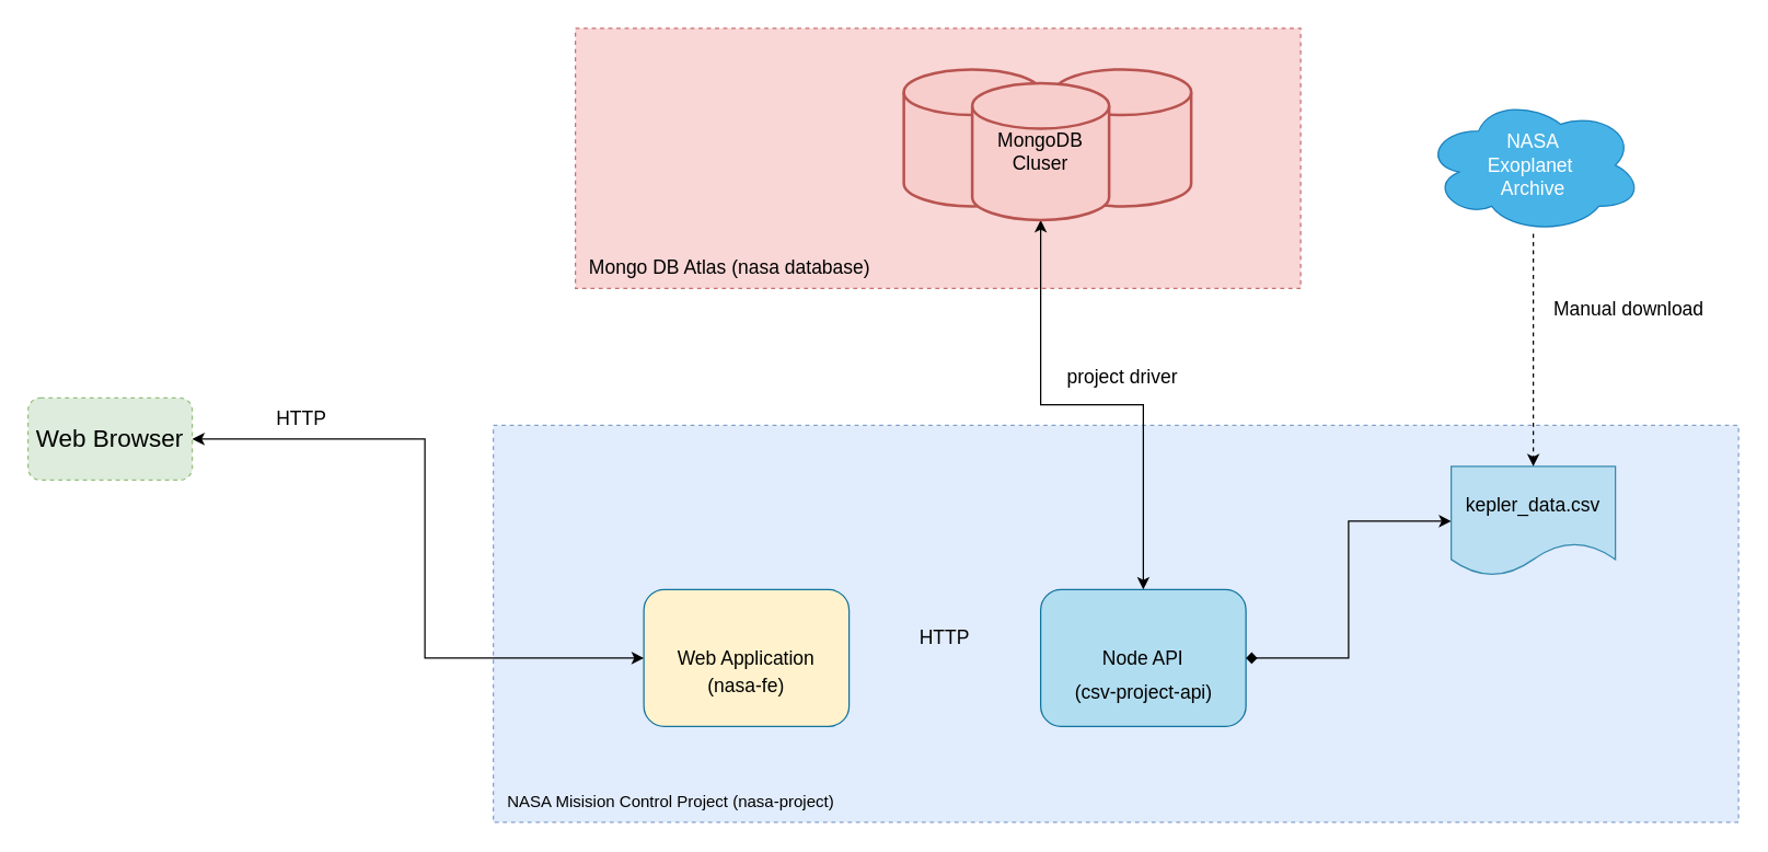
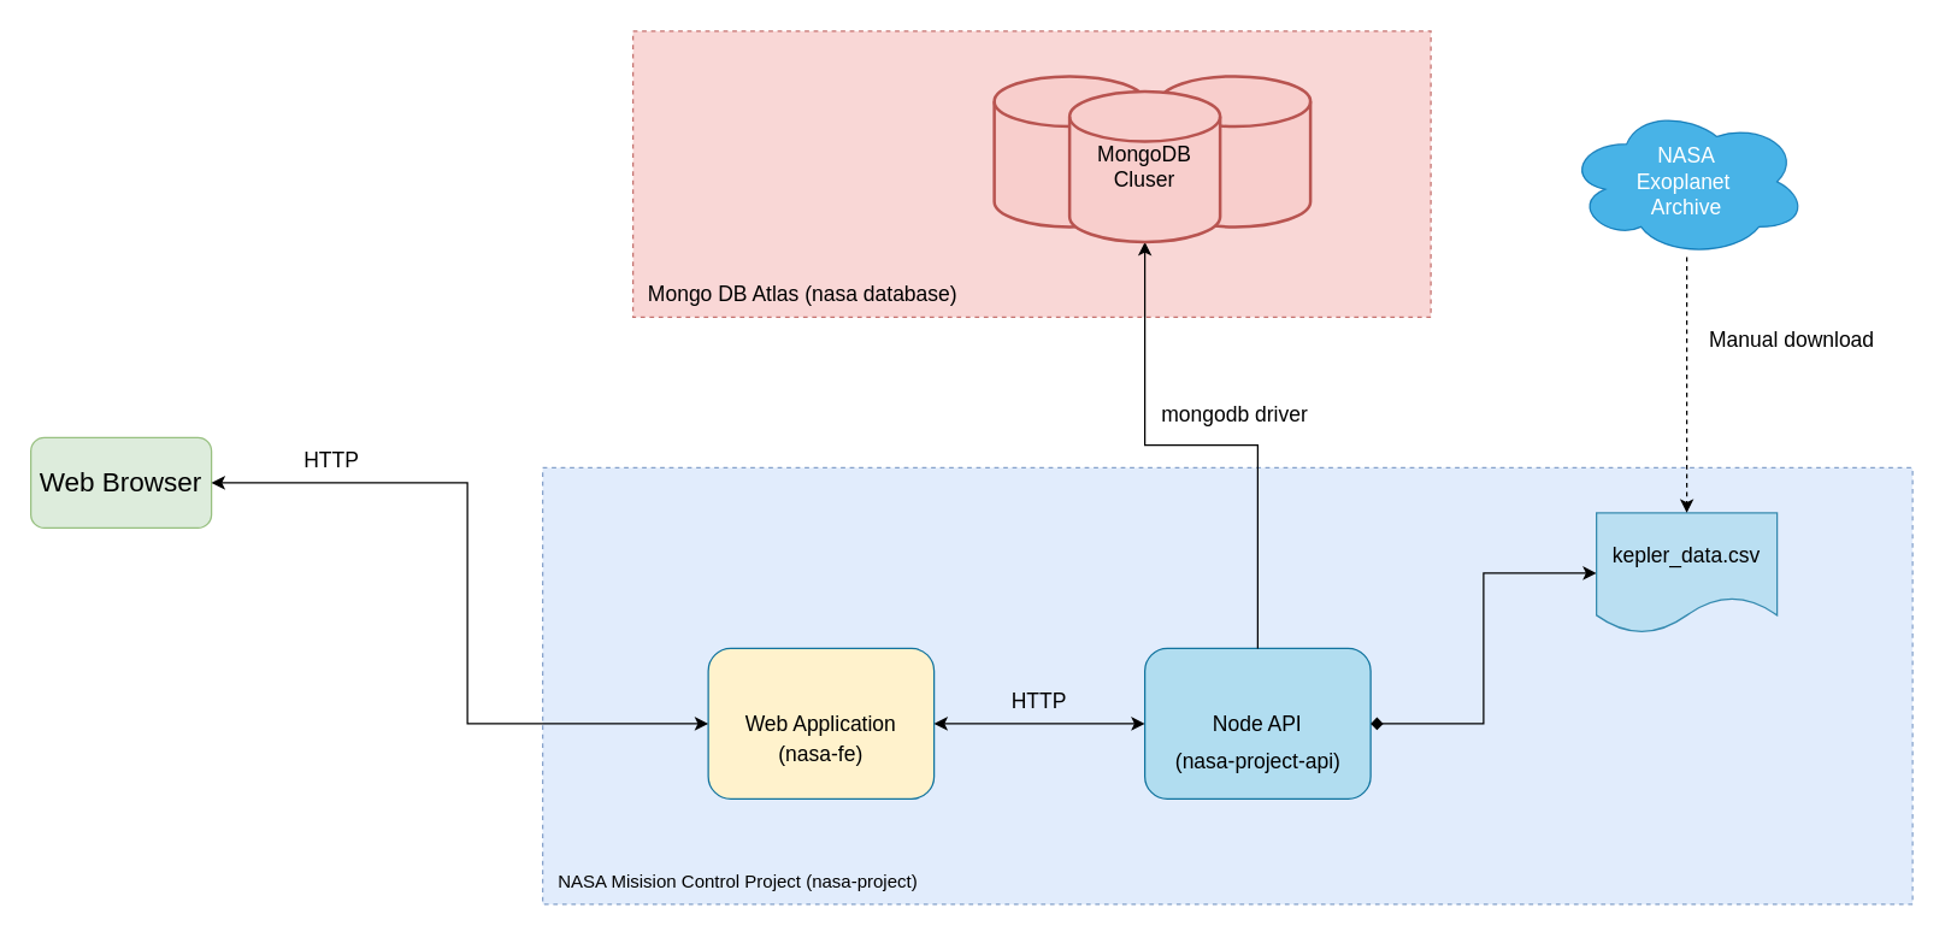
- <mxCell id="24" value="&lt;font style=&quot;font-size: 14px&quot;&gt;project driver&lt;/font&gt;" style="text;html=1;strokeColor=none;fillColor=none;align=center;verticalAlign=middle;whiteSpace=wrap;rounded=0;" vertex="1" parent="1"><mxGeometry x="750" y="260" width="140" height="30" as="geometry" /></mxCell>
+ <mxCell id="24" value="&lt;font style=&quot;font-size: 14px&quot;&gt;mongodb driver&lt;/font&gt;" style="text;html=1;strokeColor=none;fillColor=none;align=center;verticalAlign=middle;whiteSpace=wrap;rounded=0;" vertex="1" parent="1"><mxGeometry x="750" y="260" width="140" height="30" as="geometry" /></mxCell>
- <mxCell id="12" value="&lt;p style=&quot;line-height: 1.2&quot;&gt;&lt;font style=&quot;font-size: 18px&quot;&gt;Web Browser&lt;/font&gt;&lt;/p&gt;" style="rounded=1;whiteSpace=wrap;html=1;fillColor=#d5e8d4;opacity=80;strokeColor=#82b366;dashed=1;" parent="1" vertex="1"><mxGeometry x="20" y="290" width="120" height="60" as="geometry" /></mxCell>
+ <mxCell id="12" value="&lt;p style=&quot;line-height: 1.2&quot;&gt;&lt;font style=&quot;font-size: 18px&quot;&gt;Web Browser&lt;/font&gt;&lt;/p&gt;" style="rounded=1;whiteSpace=wrap;html=1;fillColor=#d5e8d4;opacity=80;strokeColor=#82b366;" parent="1" vertex="1"><mxGeometry x="20" y="290" width="120" height="60" as="geometry" /></mxCell>
- <mxCell id="21" style="edgeStyle=orthogonalEdgeStyle;rounded=0;orthogonalLoop=1;jettySize=auto;html=1;fontSize=14;startArrow=classic;startFill=1;" edge="1" parent="1" source="22" target="6"><mxGeometry relative="1" as="geometry" /></mxCell>
+ <mxCell id="21" style="edgeStyle=orthogonalEdgeStyle;rounded=0;orthogonalLoop=1;jettySize=auto;html=1;fontSize=14;startArrow=classic;startFill=1;endArrow=none;" edge="1" parent="1" source="22" target="6"><mxGeometry relative="1" as="geometry" /></mxCell>
+ <mxCell id="7" value="" style="endArrow=classic;html=1;rounded=0;exitX=1;exitY=0.5;exitDx=0;exitDy=0;entryX=0;entryY=0.5;entryDx=0;entryDy=0;startArrow=classic;startFill=1;" parent="1" source="5" target="6" edge="1"><mxGeometry width="50" height="50" relative="1" as="geometry"><mxPoint x="600" y="530" as="sourcePoint" /><mxPoint x="650" y="480" as="targetPoint" /></mxGeometry></mxCell>
- <mxCell id="11" value="&lt;font style=&quot;font-size: 14px&quot;&gt;(csv-project-api)&lt;/font&gt;" style="text;html=1;strokeColor=none;fillColor=none;align=center;verticalAlign=middle;whiteSpace=wrap;rounded=0;dashed=1;opacity=80;" parent="1" vertex="1"><mxGeometry x="772.5" y="495" width="125" height="20" as="geometry" /></mxCell>
+ <mxCell id="11" value="&lt;font style=&quot;font-size: 14px&quot;&gt;(nasa-project-api)&lt;/font&gt;" style="text;html=1;strokeColor=none;fillColor=none;align=center;verticalAlign=middle;whiteSpace=wrap;rounded=0;dashed=1;opacity=80;" parent="1" vertex="1"><mxGeometry x="772.5" y="495" width="125" height="20" as="geometry" /></mxCell>
